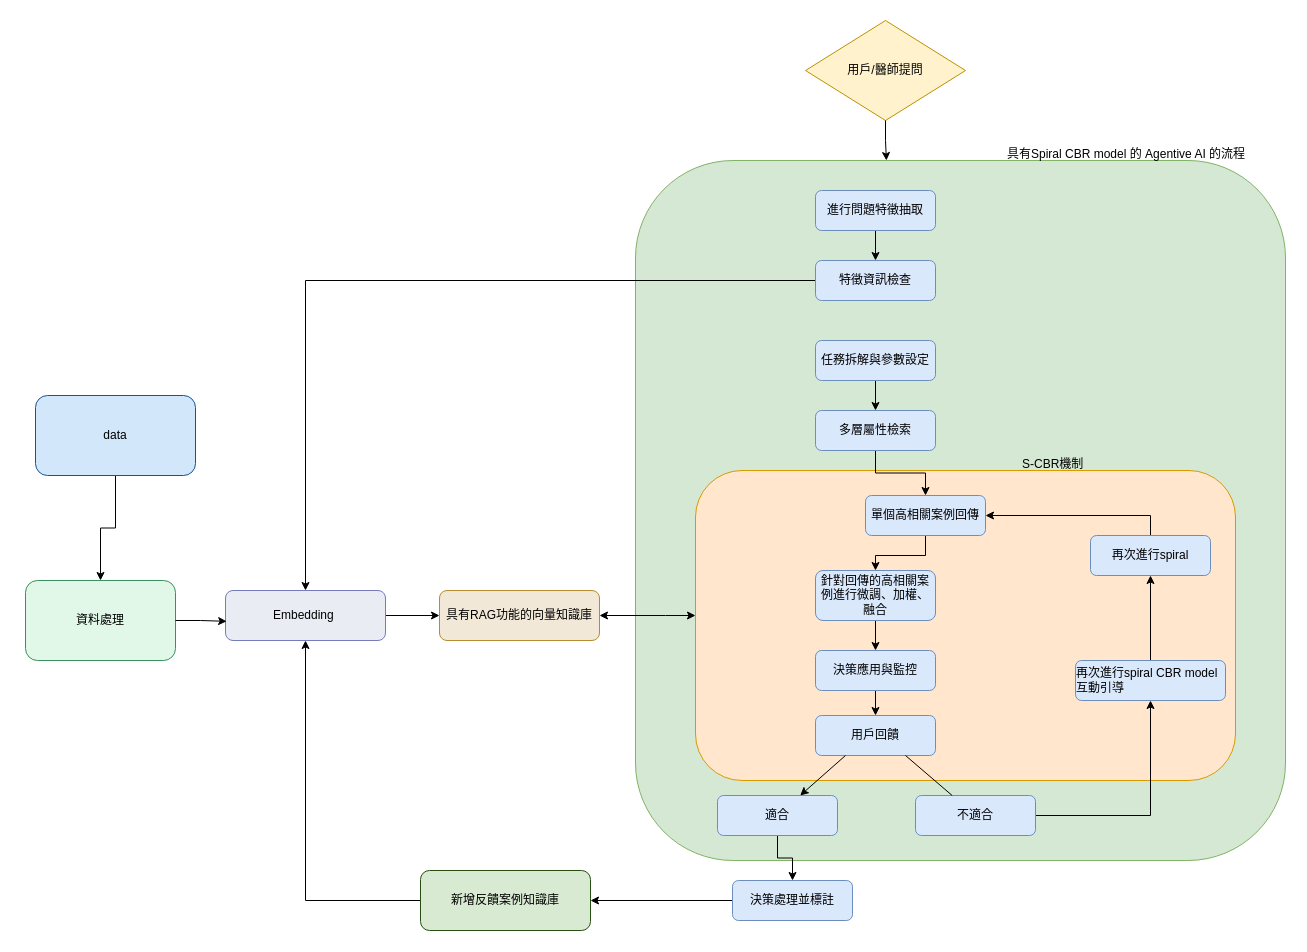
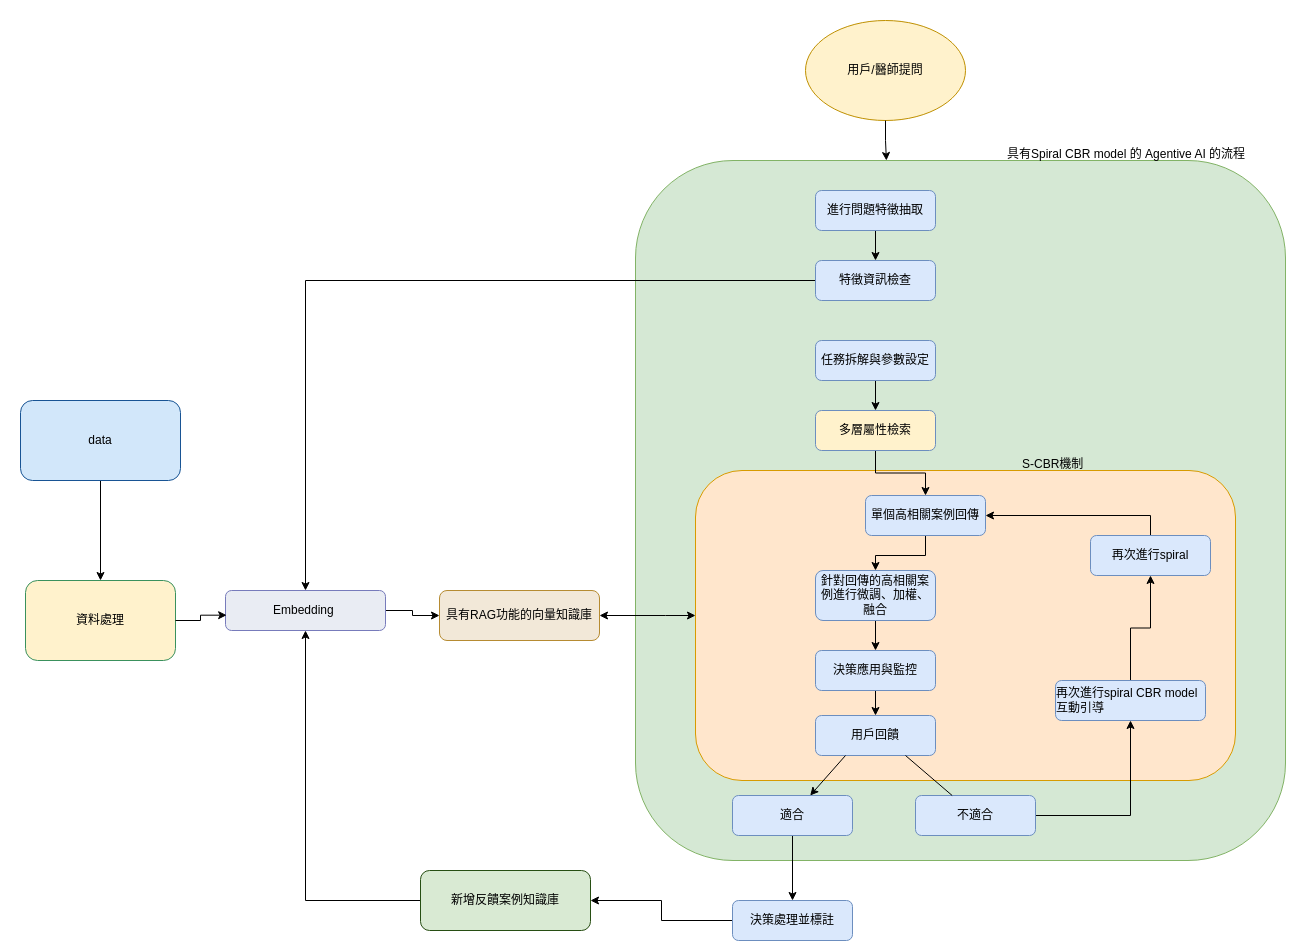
- <mxCell id="11" value="&lt;font style=&quot;color: rgb(0, 0, 0);&quot;&gt;用戶/醫師提問&lt;/font&gt;" style="rhombus;whiteSpace=wrap;html=1;fillColor=#fff2cc;strokeColor=#bf9000;" parent="1" vertex="1"><mxGeometry x="805" y="20" width="160" height="100" as="geometry" /></mxCell>
+ <mxCell id="11" value="&lt;font style=&quot;color: rgb(0, 0, 0);&quot;&gt;用戶/醫師提問&lt;/font&gt;" style="ellipse;whiteSpace=wrap;html=1;fillColor=#fff2cc;strokeColor=#bf9000;" parent="1" vertex="1"><mxGeometry x="805" y="20" width="160" height="100" as="geometry" /></mxCell>
- <mxCell id="19" value="多層屬性檢索" style="rounded=1;whiteSpace=wrap;html=1;fillColor=#dae8fc;strokeColor=#6c8ebf;" parent="1" vertex="1"><mxGeometry x="815" y="410" width="120" height="40" as="geometry" /></mxCell>
+ <mxCell id="19" value="多層屬性檢索" style="rounded=1;whiteSpace=wrap;html=1;fillColor=#fff2cc;strokeColor=#6c8ebf;" parent="1" vertex="1"><mxGeometry x="815" y="410" width="120" height="40" as="geometry" /></mxCell>
- <mxCell id="5" value="&lt;font color=&quot;#000000&quot;&gt;data&lt;/font&gt;" style="rounded=1;whiteSpace=wrap;html=1;fillColor=#d2e7fa;strokeColor=#185494;" parent="1" vertex="1"><mxGeometry x="35" y="395" width="160" height="80" as="geometry" /></mxCell>
+ <mxCell id="5" value="&lt;font color=&quot;#000000&quot;&gt;data&lt;/font&gt;" style="rounded=1;whiteSpace=wrap;html=1;fillColor=#d2e7fa;strokeColor=#185494;" parent="1" vertex="1"><mxGeometry x="20" y="400" width="160" height="80" as="geometry" /></mxCell>
- <mxCell id="8" value="&lt;font style=&quot;color: rgb(0, 0, 0);&quot;&gt;Embedding&amp;nbsp;&lt;/font&gt;" style="rounded=1;whiteSpace=wrap;html=1;fillColor=#e9ecf3;strokeColor=#777bbb;" parent="1" vertex="1"><mxGeometry x="225" y="590" width="160" height="50" as="geometry" /></mxCell>
+ <mxCell id="8" value="&lt;font style=&quot;color: rgb(0, 0, 0);&quot;&gt;Embedding&amp;nbsp;&lt;/font&gt;" style="rounded=1;whiteSpace=wrap;html=1;fillColor=#e9ecf3;strokeColor=#777bbb;" parent="1" vertex="1"><mxGeometry x="225" y="590" width="160" height="40" as="geometry" /></mxCell>
- <mxCell id="6" value="&lt;font color=&quot;#000000&quot;&gt;資料處理&lt;/font&gt;" style="rounded=1;whiteSpace=wrap;html=1;fillColor=#e1f7e7;strokeColor=#3a915d;" parent="1" vertex="1"><mxGeometry y="580" width="150" height="80" as="geometry" x="25" /></mxCell>
+ <mxCell id="6" value="&lt;font color=&quot;#000000&quot;&gt;資料處理&lt;/font&gt;" style="rounded=1;whiteSpace=wrap;html=1;fillColor=#fff2cc;strokeColor=#3a915d;" parent="1" vertex="1"><mxGeometry y="580" width="150" height="80" as="geometry" x="25" /></mxCell>
- <mxCell id="34" value="&lt;div style=&quot;text-align: start;&quot;&gt;&lt;span style=&quot;text-align: center;&quot;&gt;再次進行spiral CBR&amp;nbsp;model互動引導&lt;/span&gt;&lt;/div&gt;" style="rounded=1;whiteSpace=wrap;html=1;fillColor=#dae8fc;strokeColor=#6c8ebf;" parent="1" vertex="1"><mxGeometry x="1075" y="660" width="150" height="40" as="geometry" /></mxCell>
+ <mxCell id="34" value="&lt;div style=&quot;text-align: start;&quot;&gt;&lt;span style=&quot;text-align: center;&quot;&gt;再次進行spiral CBR&amp;nbsp;model互動引導&lt;/span&gt;&lt;/div&gt;" style="rounded=1;whiteSpace=wrap;html=1;fillColor=#dae8fc;strokeColor=#6c8ebf;" parent="1" vertex="1"><mxGeometry x="1055" y="680" width="150" height="40" as="geometry" /></mxCell>
- <mxCell id="28" value="&lt;div style=&quot;text-align: start;&quot;&gt;適合&lt;/div&gt;" style="rounded=1;whiteSpace=wrap;html=1;fillColor=#dae8fc;strokeColor=#6c8ebf;" parent="1" vertex="1"><mxGeometry x="717" y="795" width="120" height="40" as="geometry" /></mxCell>
+ <mxCell id="28" value="&lt;div style=&quot;text-align: start;&quot;&gt;適合&lt;/div&gt;" style="rounded=1;whiteSpace=wrap;html=1;fillColor=#dae8fc;strokeColor=#6c8ebf;" parent="1" vertex="1"><mxGeometry x="732" y="795" width="120" height="40" as="geometry" /></mxCell>
- <mxCell id="32" value="&lt;div style=&quot;text-align: start;&quot;&gt;決策處理並標註&lt;/div&gt;" style="rounded=1;whiteSpace=wrap;html=1;fillColor=#dae8fc;strokeColor=#6c8ebf;" parent="1" vertex="1"><mxGeometry x="732" y="880" width="120" height="40" as="geometry" /></mxCell>
+ <mxCell id="32" value="&lt;div style=&quot;text-align: start;&quot;&gt;決策處理並標註&lt;/div&gt;" style="rounded=1;whiteSpace=wrap;html=1;fillColor=#dae8fc;strokeColor=#6c8ebf;" parent="1" vertex="1"><mxGeometry x="732" y="900" width="120" height="40" as="geometry" /></mxCell>
